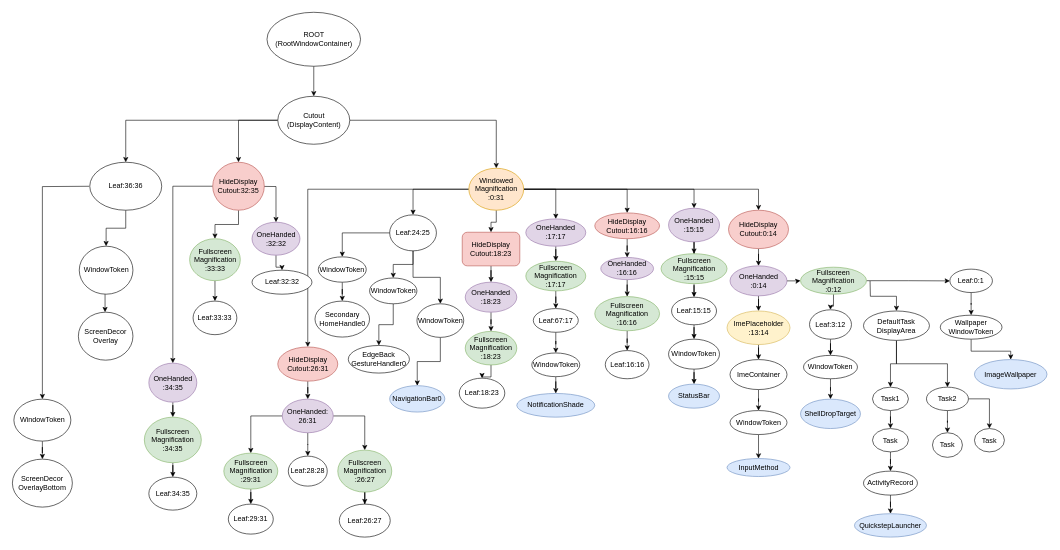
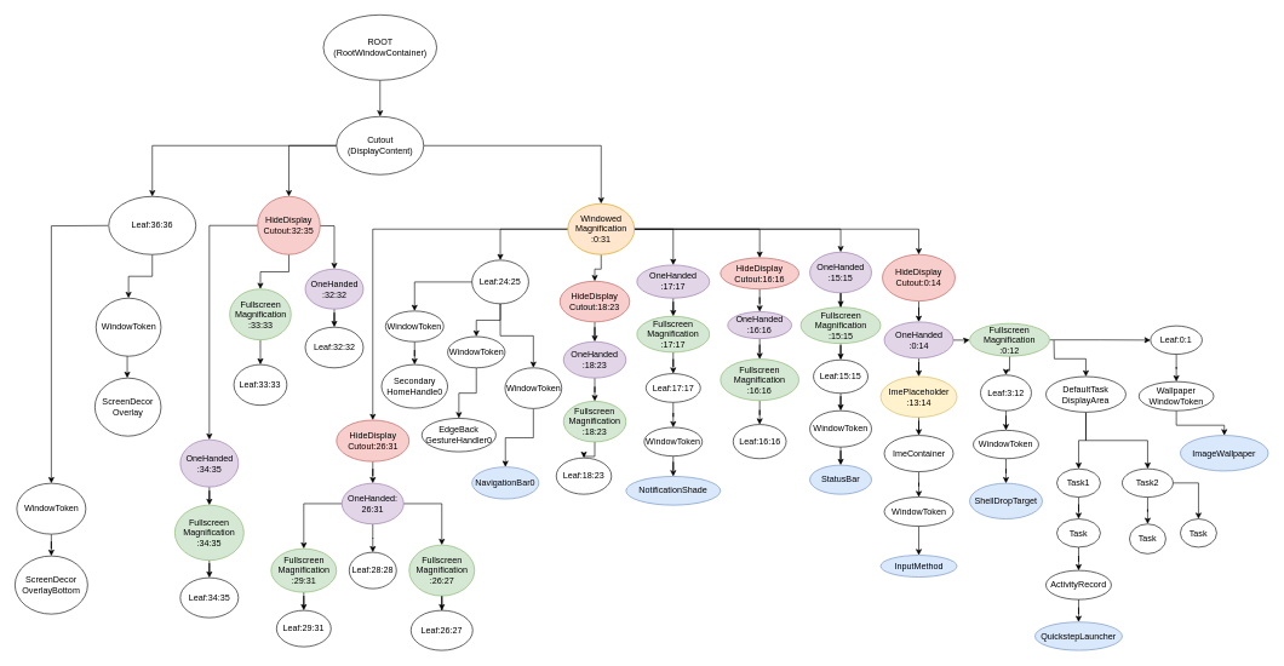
- <mxCell id="65" value="HideDisplay&lt;div&gt;Cutout:18:23&lt;/div&gt;" style="whiteSpace=wrap;html=1;fillColor=#f8cecc;strokeColor=#b85450;rounded=1;" parent="1" vertex="1"><mxGeometry x="770" y="386.75" width="96" height="56" as="geometry" /></mxCell>
+ <mxCell id="65" value="HideDisplay&lt;div&gt;Cutout:18:23&lt;/div&gt;" style="ellipse;whiteSpace=wrap;html=1;fillColor=#f8cecc;strokeColor=#b85450;" parent="1" vertex="1"><mxGeometry x="770" y="386.75" width="96" height="56" as="geometry" /></mxCell>
- <mxCell id="39" value="Leaf:32:32" style="ellipse;whiteSpace=wrap;html=1;" parent="1" vertex="1"><mxGeometry x="419.5" y="450" width="100" height="40" as="geometry" /></mxCell>
+ <mxCell id="39" value="Leaf:32:32" style="ellipse;whiteSpace=wrap;html=1;" parent="1" vertex="1"><mxGeometry x="419.5" y="450" width="80" height="56" as="geometry" /></mxCell>
- <mxCell id="76" value="Leaf:67:17" style="ellipse;whiteSpace=wrap;html=1;" parent="1" vertex="1"><mxGeometry x="888.5" y="514" width="75" height="39.5" as="geometry" /></mxCell>
+ <mxCell id="76" value="Leaf:17:17" style="ellipse;whiteSpace=wrap;html=1;" parent="1" vertex="1"><mxGeometry x="888.5" y="514" width="75" height="39.5" as="geometry" /></mxCell>
